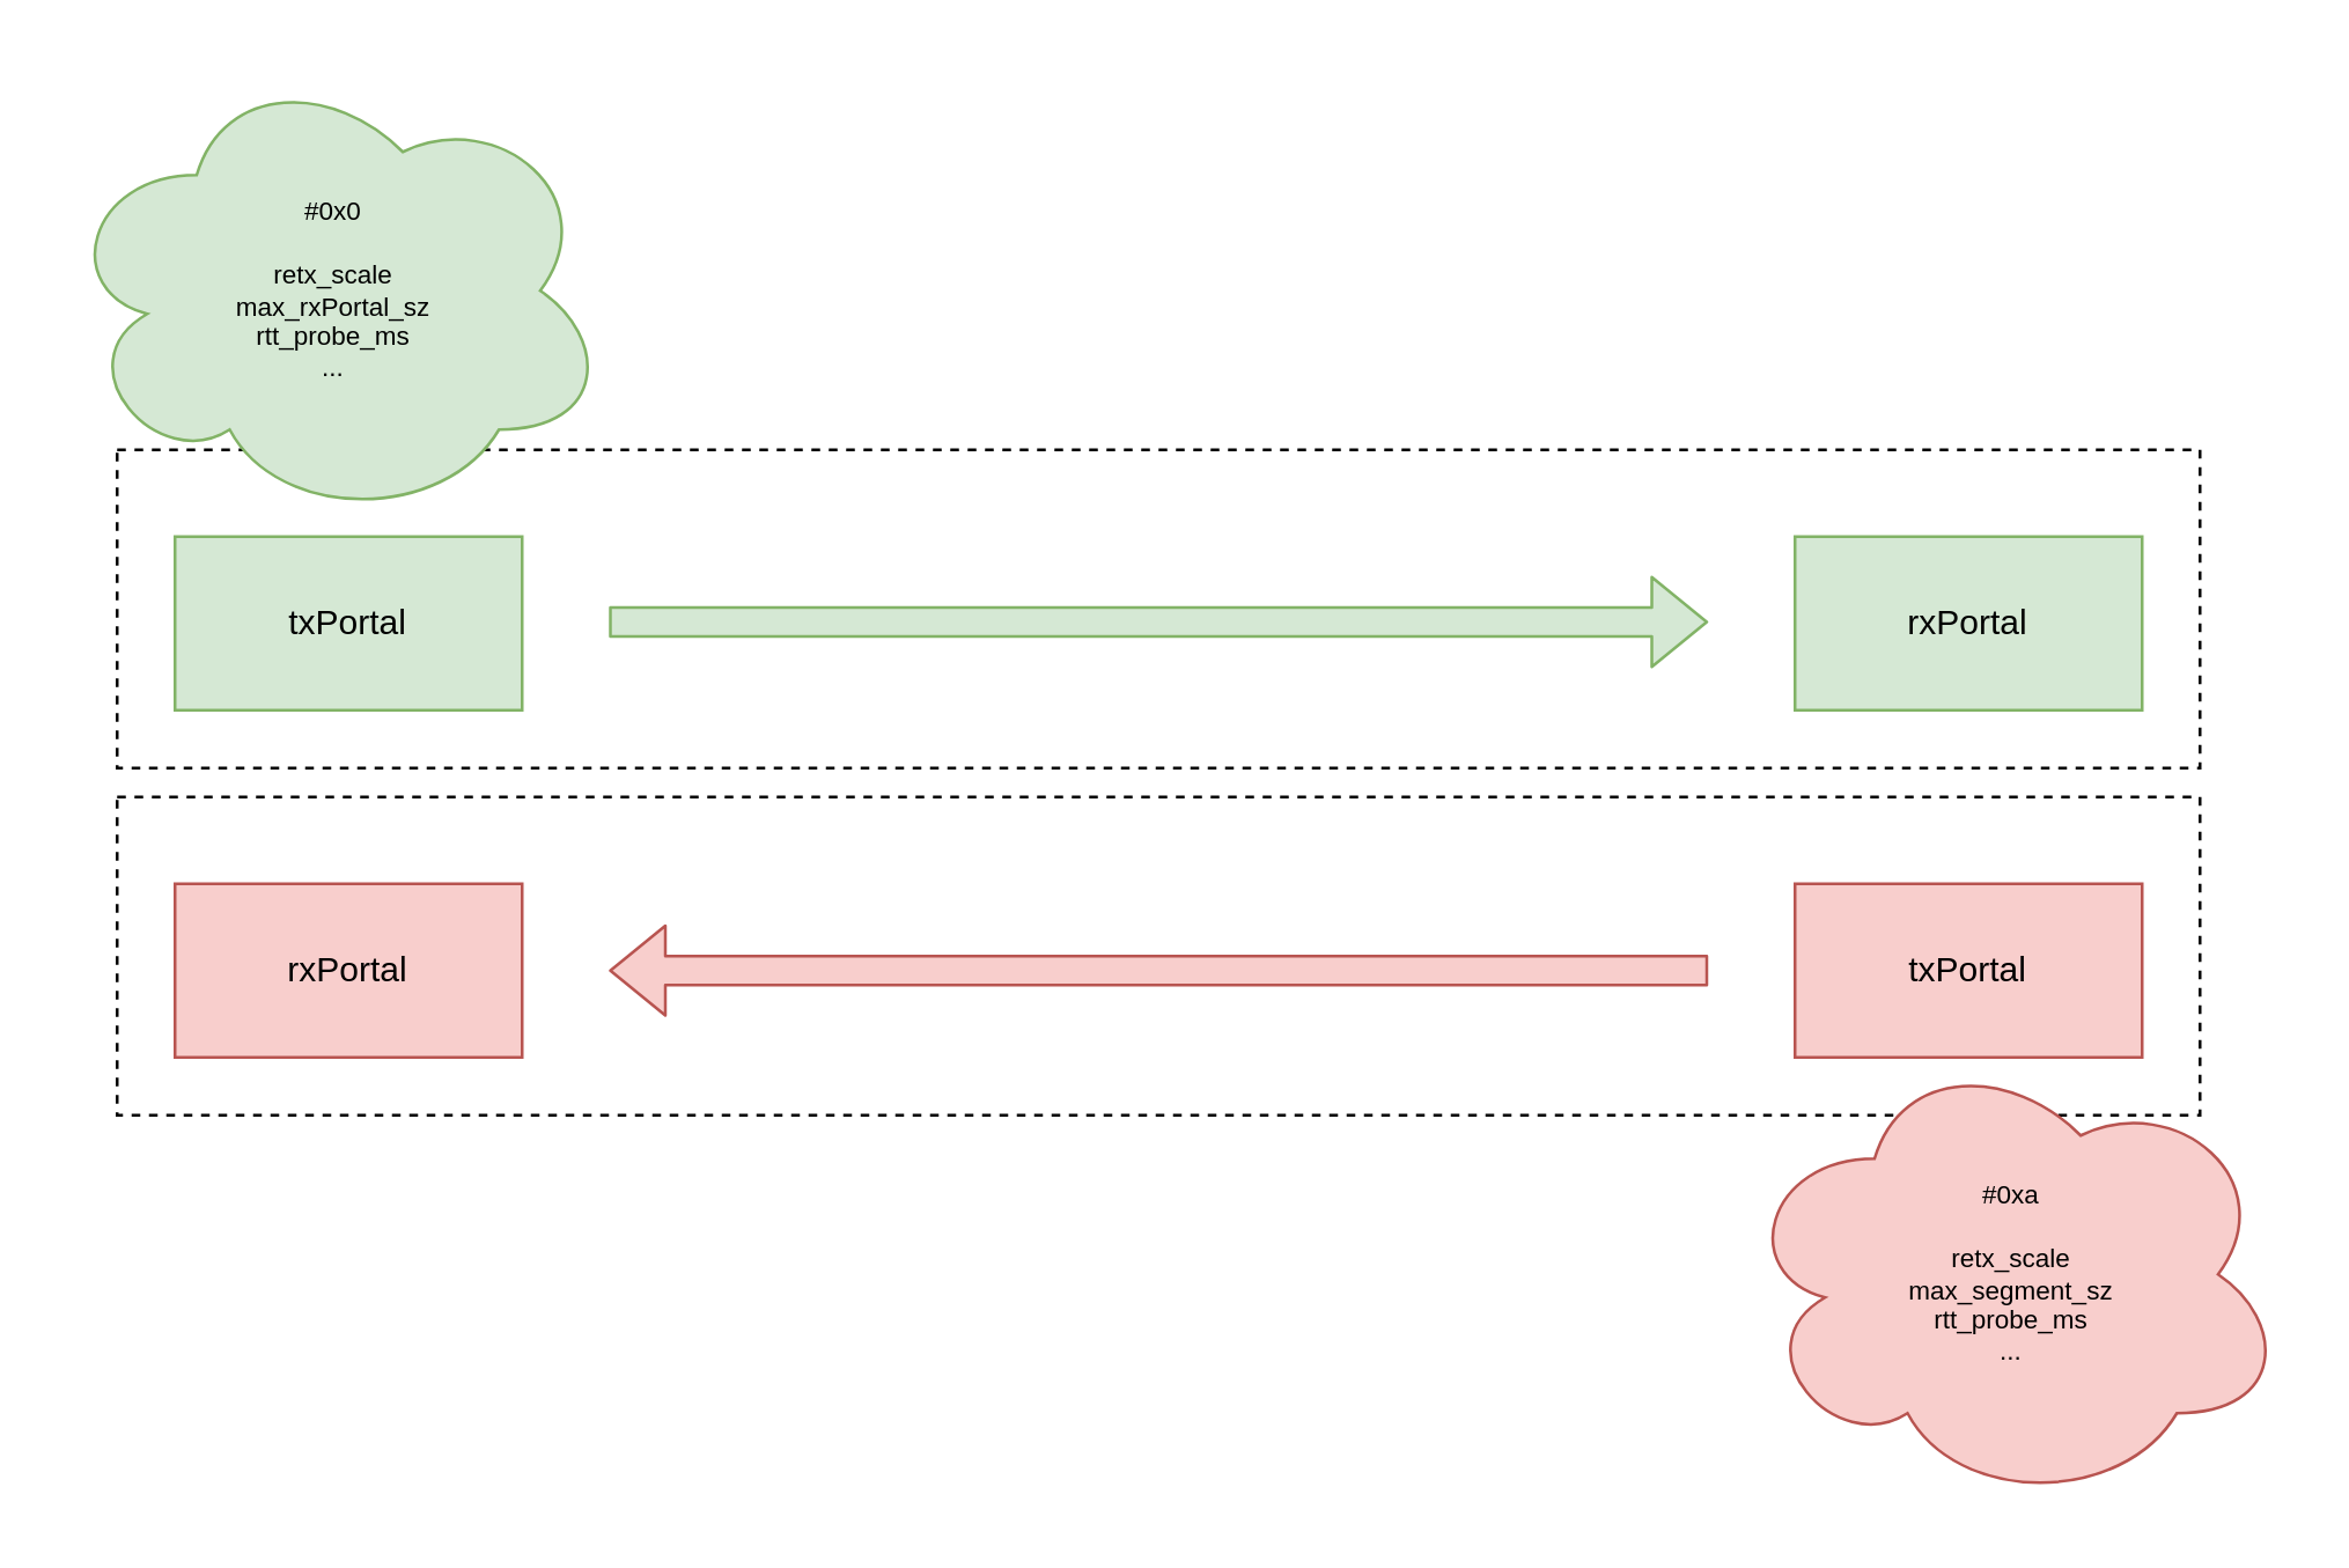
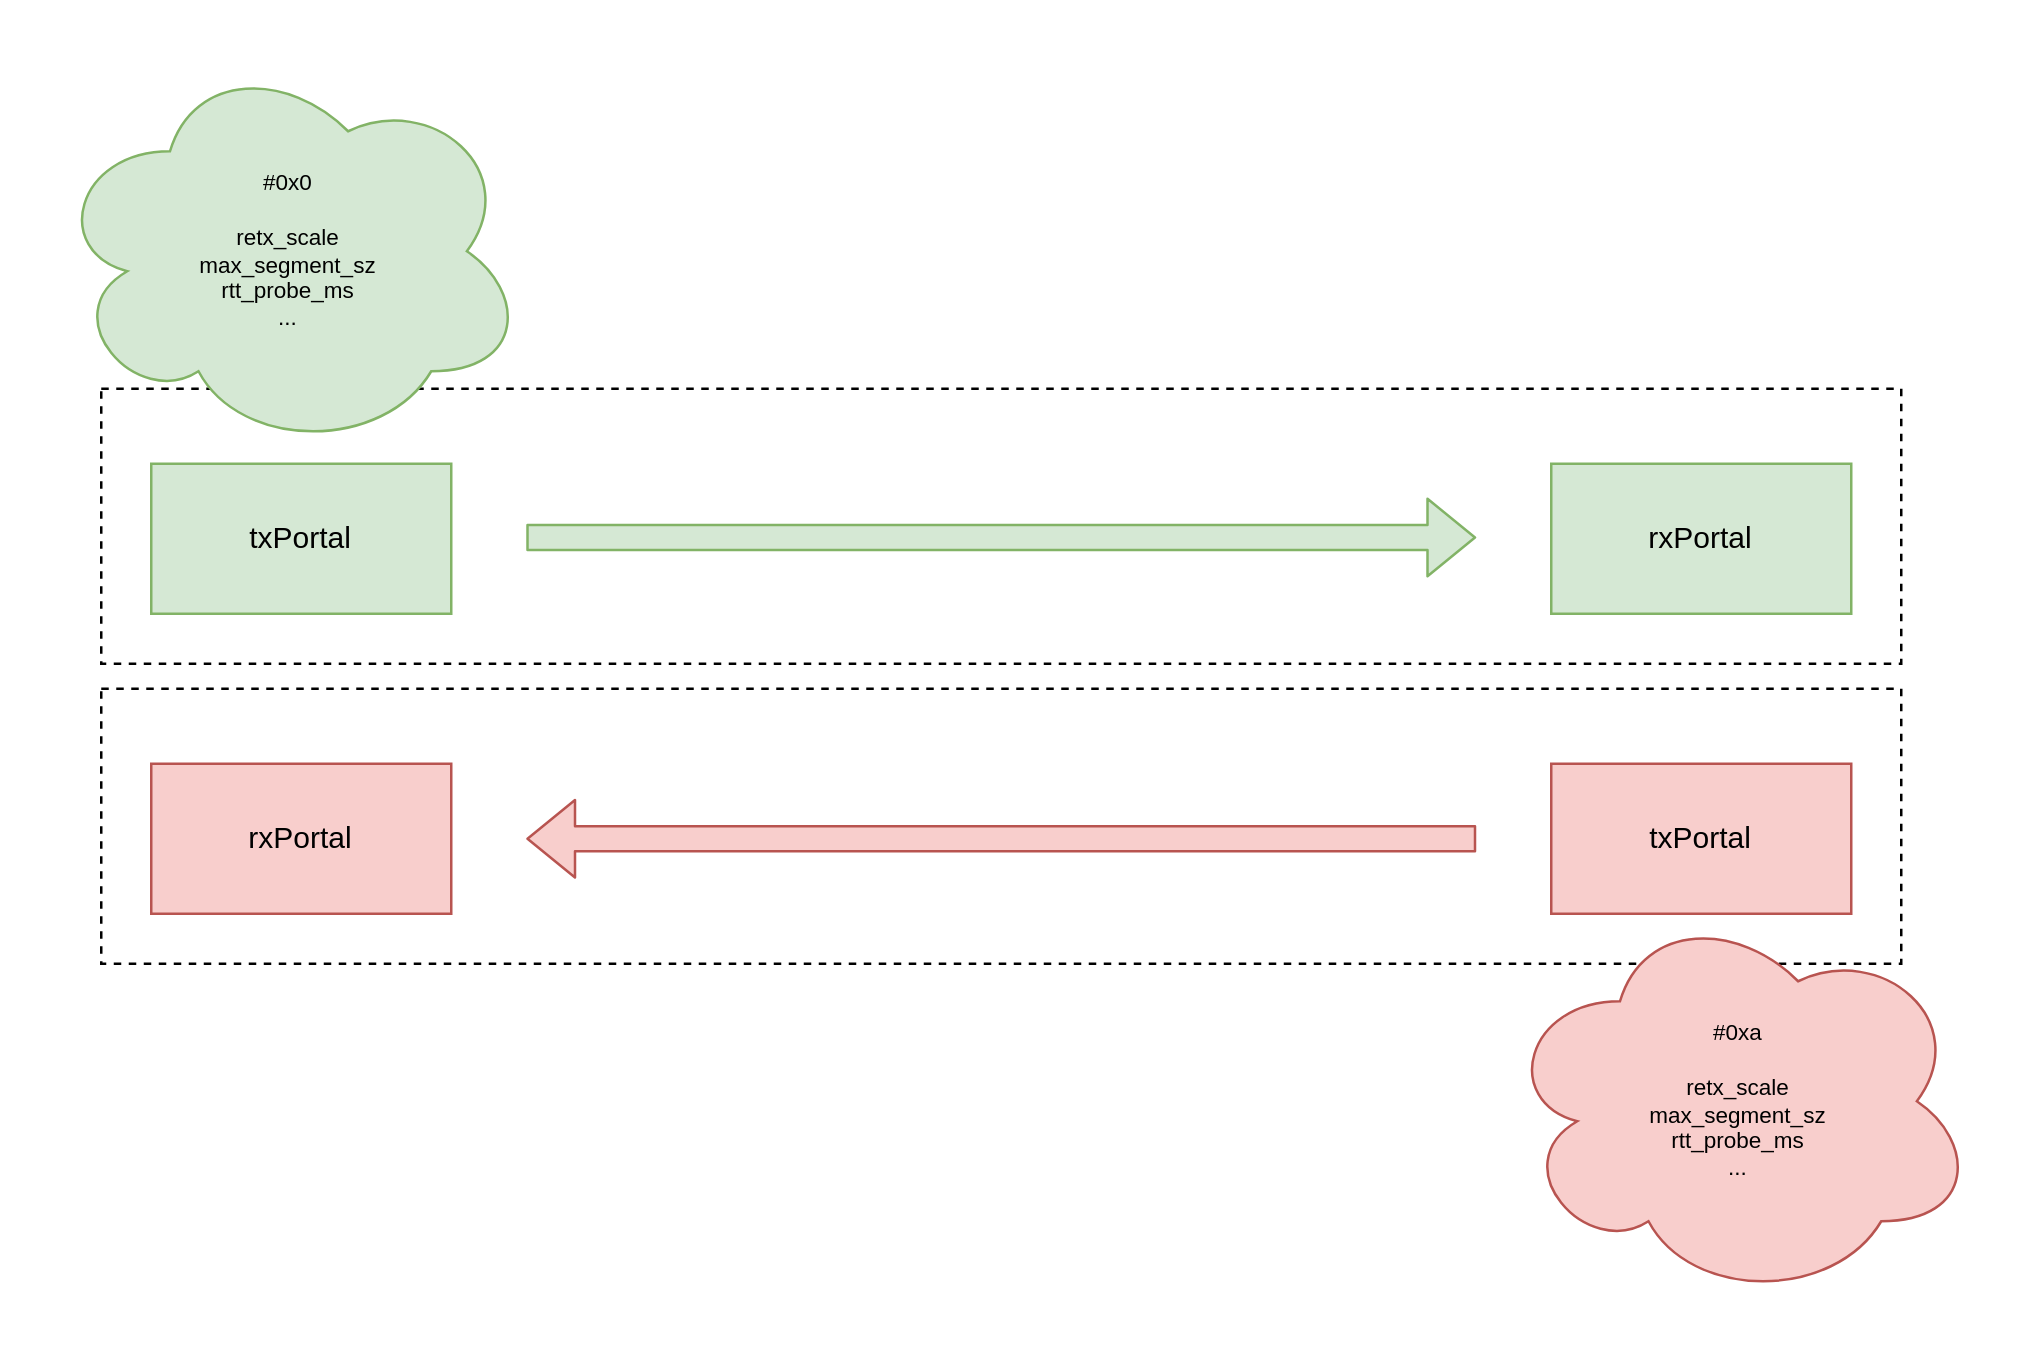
- <mxCell id="10" value="#0x0&lt;br&gt;&lt;br&gt;retx_scale&lt;br&gt;max_rxPortal_sz&lt;br&gt;rtt_probe_ms&lt;br&gt;..." style="ellipse;shape=cloud;whiteSpace=wrap;html=1;fontSize=9;align=center;fillColor=#d5e8d4;strokeColor=#82b366;" parent="1" vertex="1"><mxGeometry x="20" y="20" width="190" height="160" as="geometry" /></mxCell>
+ <mxCell id="10" value="#0x0&lt;br&gt;&lt;br&gt;retx_scale&lt;br&gt;max_segment_sz&lt;br&gt;rtt_probe_ms&lt;br&gt;..." style="ellipse;shape=cloud;whiteSpace=wrap;html=1;fontSize=9;align=center;fillColor=#d5e8d4;strokeColor=#82b366;" parent="1" vertex="1"><mxGeometry x="20" y="20" width="190" height="160" as="geometry" /></mxCell>
